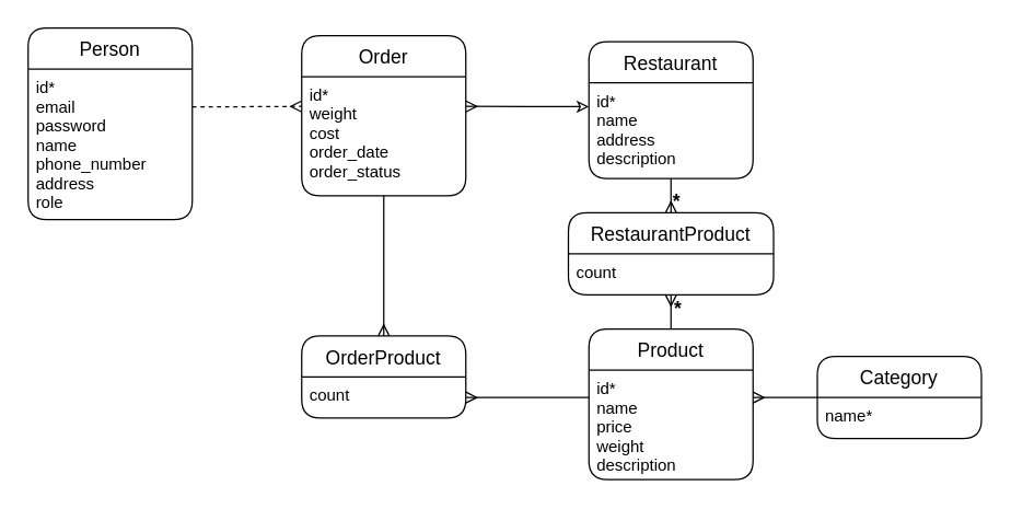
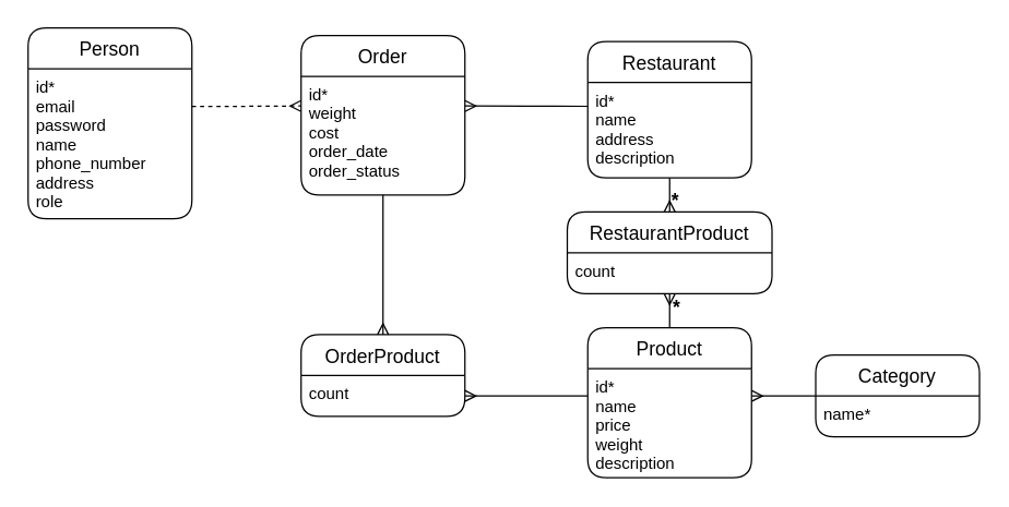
- <mxCell id="15" style="edgeStyle=orthogonalEdgeStyle;rounded=0;orthogonalLoop=1;jettySize=auto;html=1;exitX=1;exitY=0.25;exitDx=0;exitDy=0;entryX=0;entryY=0.25;entryDx=0;entryDy=0;endArrow=classic;endFill=0;startArrow=ERmany;startFill=0;" edge="1" parent="1" source="5" target="12"><mxGeometry relative="1" as="geometry" /></mxCell>
+ <mxCell id="15" style="edgeStyle=orthogonalEdgeStyle;rounded=0;orthogonalLoop=1;jettySize=auto;html=1;exitX=1;exitY=0.25;exitDx=0;exitDy=0;entryX=0;entryY=0.25;entryDx=0;entryDy=0;endArrow=none;endFill=0;startArrow=ERmany;startFill=0;" edge="1" parent="1" source="5" target="12"><mxGeometry relative="1" as="geometry" /></mxCell>
